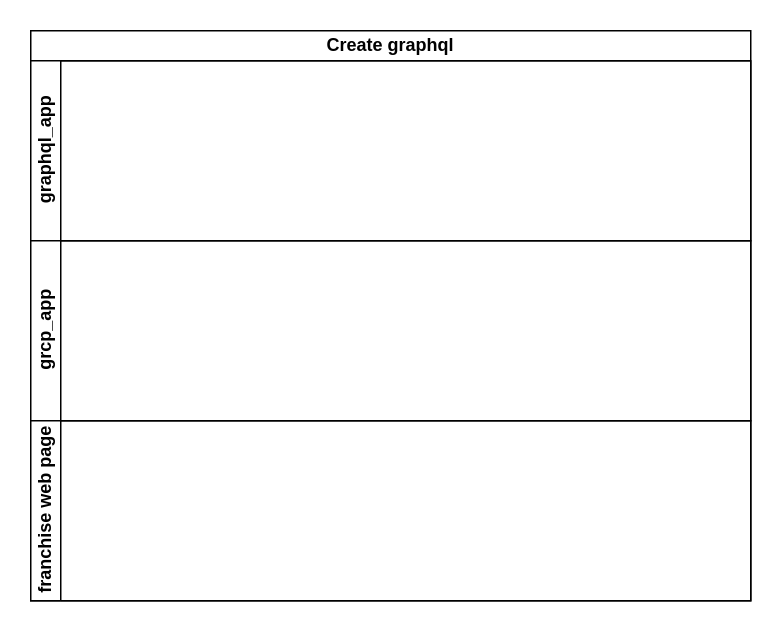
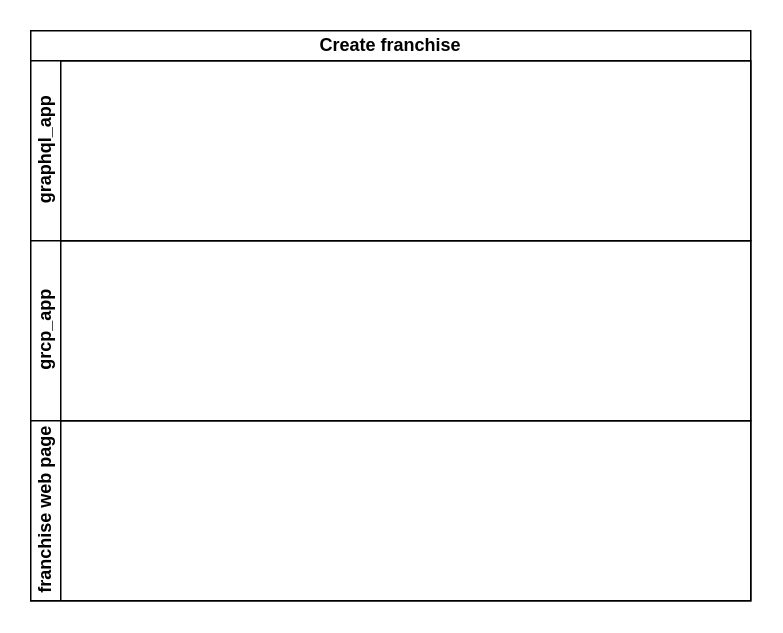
- <mxCell id="2" value="Create graphql" style="swimlane;html=1;childLayout=stackLayout;resizeParent=1;resizeParentMax=0;horizontal=1;startSize=20;horizontalStack=0;whiteSpace=wrap;" vertex="1" parent="1"><mxGeometry x="20" y="20" width="480" height="380" as="geometry" /></mxCell>
+ <mxCell id="2" value="Create franchise" style="swimlane;html=1;childLayout=stackLayout;resizeParent=1;resizeParentMax=0;horizontal=1;startSize=20;horizontalStack=0;whiteSpace=wrap;" vertex="1" parent="1"><mxGeometry x="20" y="20" width="480" height="380" as="geometry" /></mxCell>
